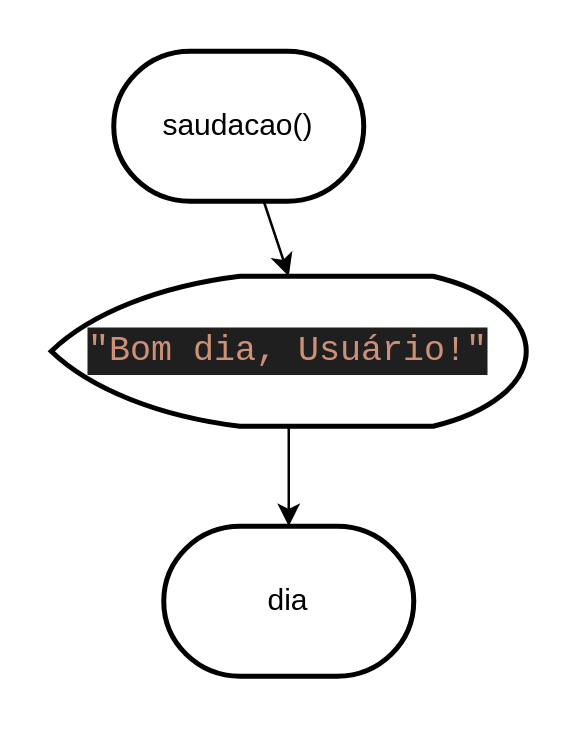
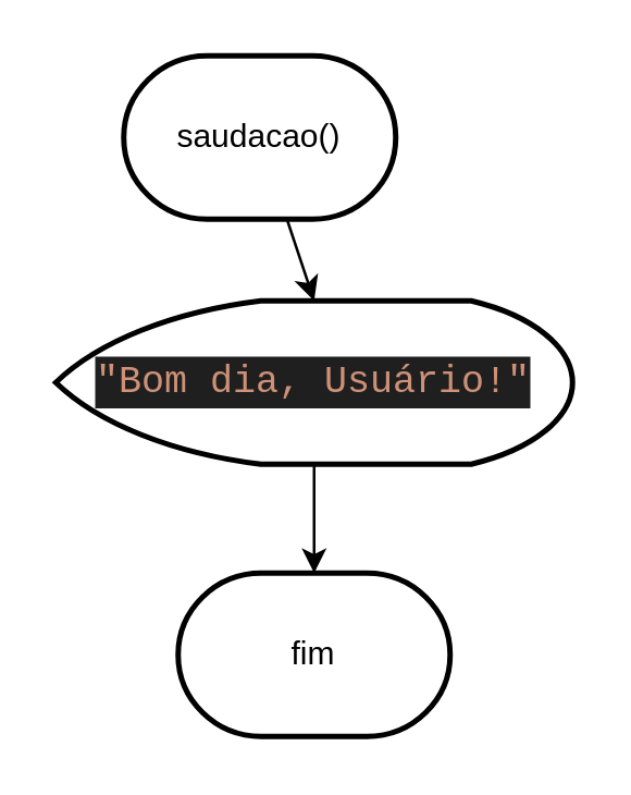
- <mxCell id="6" value="dia" style="strokeWidth=2;html=1;shape=mxgraph.flowchart.terminator;whiteSpace=wrap;" vertex="1" parent="1"><mxGeometry x="65" y="210" width="100" height="60" as="geometry" /></mxCell>
+ <mxCell id="6" value="fim" style="strokeWidth=2;html=1;shape=mxgraph.flowchart.terminator;whiteSpace=wrap;" vertex="1" parent="1"><mxGeometry x="65" y="210" width="100" height="60" as="geometry" /></mxCell>
